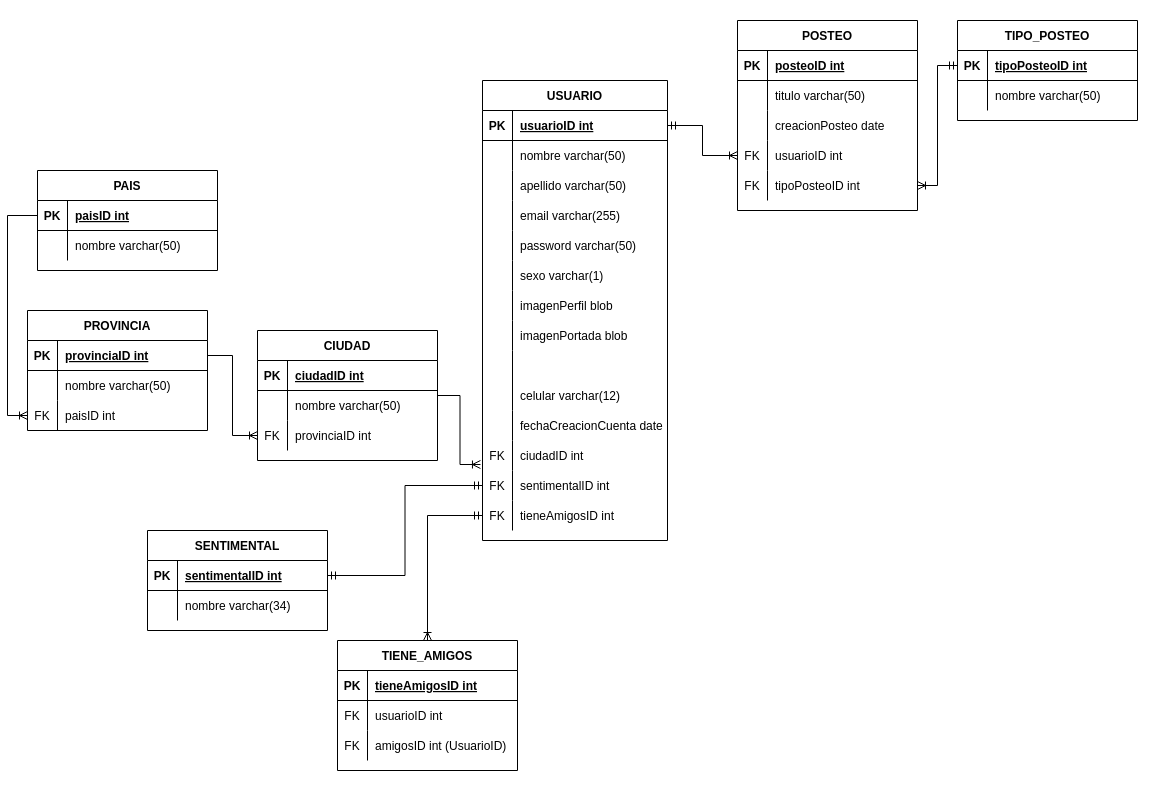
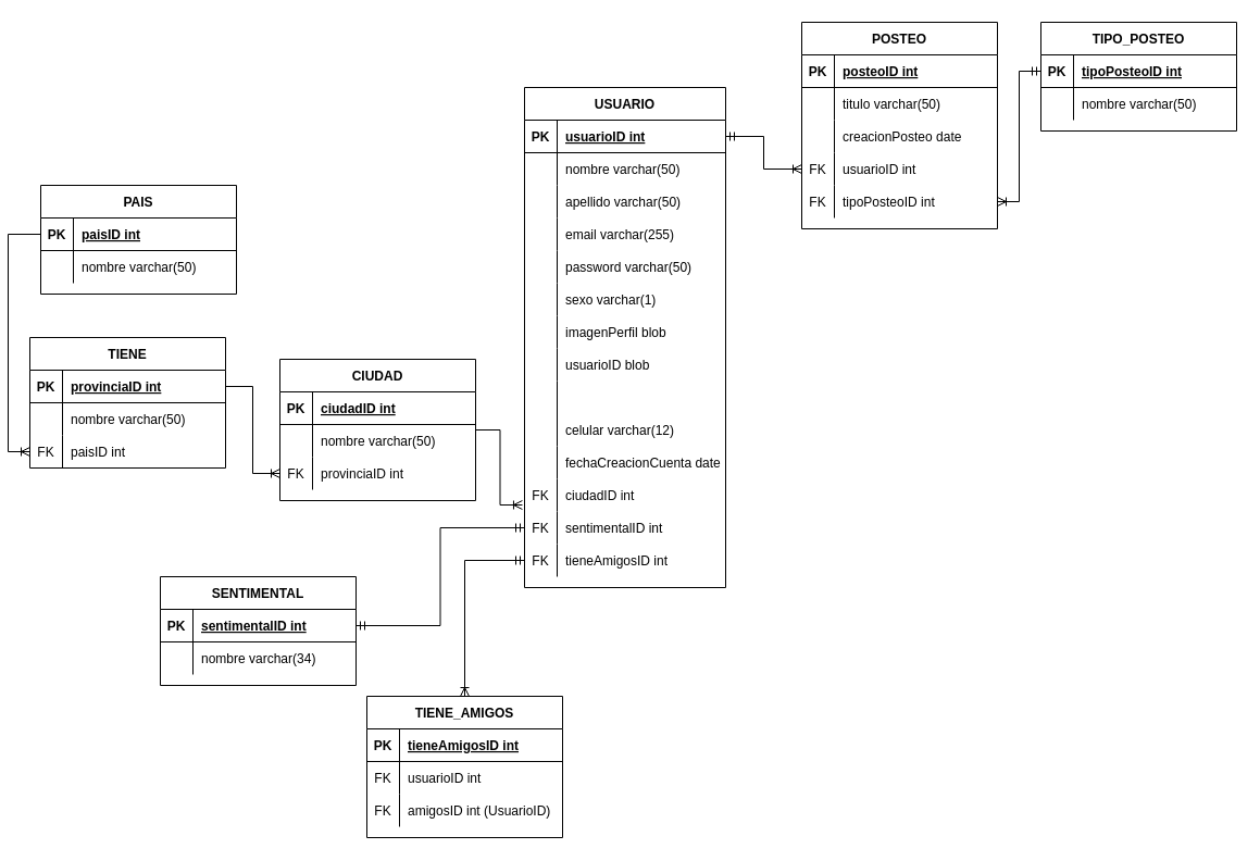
- <mxCell id="95" value="PROVINCIA" style="shape=table;startSize=30;container=1;collapsible=1;childLayout=tableLayout;fixedRows=1;rowLines=0;fontStyle=1;align=center;resizeLast=1;" vertex="1" parent="1"><mxGeometry x="20" y="310" width="180" height="120" as="geometry" /></mxCell>
+ <mxCell id="95" value="TIENE" style="shape=table;startSize=30;container=1;collapsible=1;childLayout=tableLayout;fixedRows=1;rowLines=0;fontStyle=1;align=center;resizeLast=1;" vertex="1" parent="1"><mxGeometry x="20" y="310" width="180" height="120" as="geometry" /></mxCell>
- <mxCell id="26" value="imagenPortada blob" style="shape=partialRectangle;connectable=0;fillColor=none;top=0;left=0;bottom=0;right=0;align=left;spacingLeft=6;overflow=hidden;" parent="24" vertex="1"><mxGeometry x="30" width="155" height="30" as="geometry"><mxRectangle width="155" height="30" as="alternateBounds" /></mxGeometry></mxCell>
+ <mxCell id="26" value="usuarioID blob" style="shape=partialRectangle;connectable=0;fillColor=none;top=0;left=0;bottom=0;right=0;align=left;spacingLeft=6;overflow=hidden;" parent="24" vertex="1"><mxGeometry x="30" width="155" height="30" as="geometry"><mxRectangle width="155" height="30" as="alternateBounds" /></mxGeometry></mxCell>
